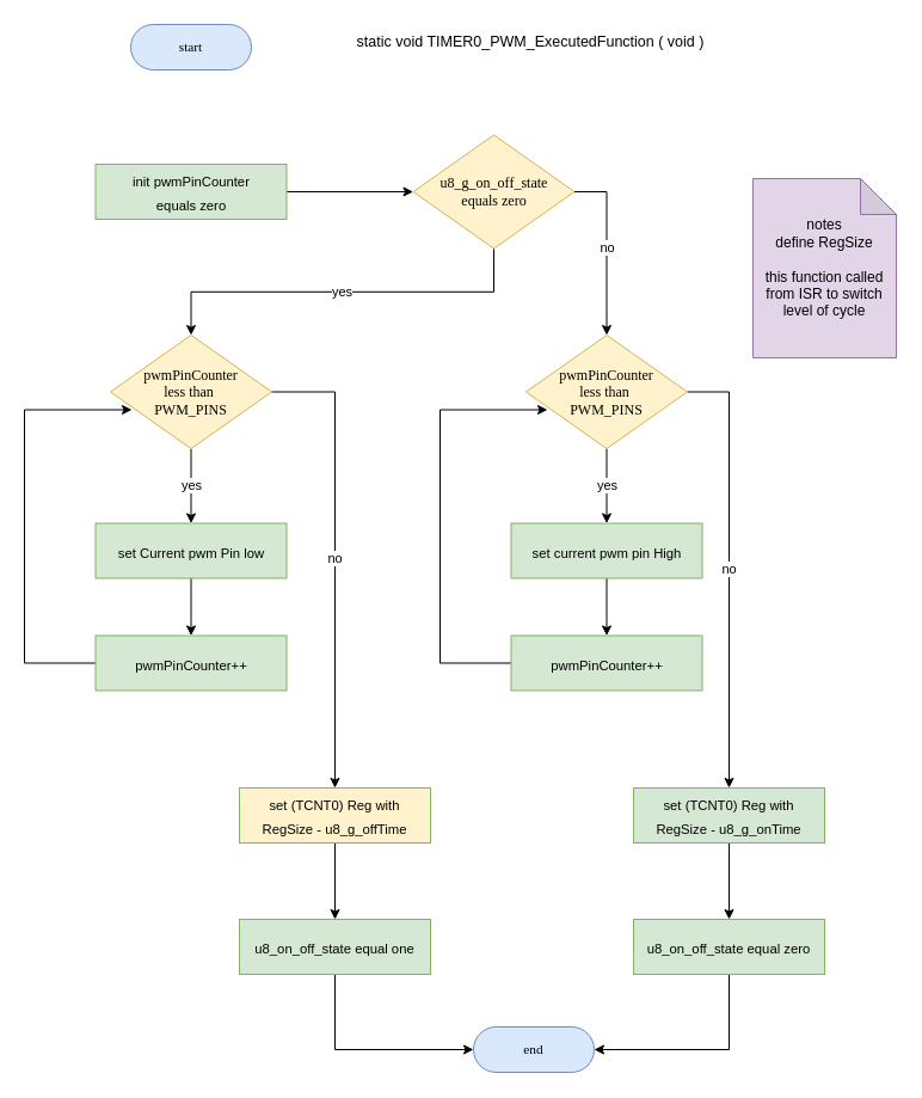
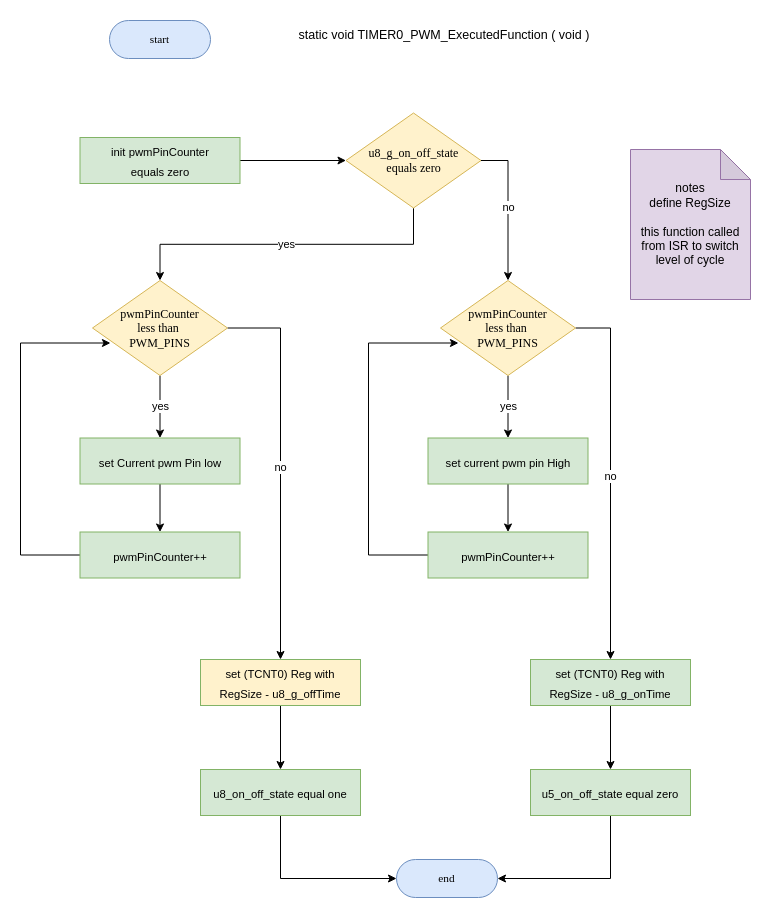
- <mxCell id="32" value="&lt;font style=&quot;font-size: 11.29px;&quot;&gt;u8_on_off_state equal zero&lt;br&gt;&lt;/font&gt;" style="rounded=0;whiteSpace=wrap;html=1;fontSize=16;fillColor=#d5e8d4;strokeColor=#82b366;" parent="1" vertex="1"><mxGeometry x="530" y="769" width="160" height="46" as="geometry" /></mxCell>
+ <mxCell id="32" value="&lt;font style=&quot;font-size: 11.29px;&quot;&gt;u5_on_off_state equal zero&lt;br&gt;&lt;/font&gt;" style="rounded=0;whiteSpace=wrap;html=1;fontSize=16;fillColor=#d5e8d4;strokeColor=#82b366;" parent="1" vertex="1"><mxGeometry x="530" y="769" width="160" height="46" as="geometry" /></mxCell>
